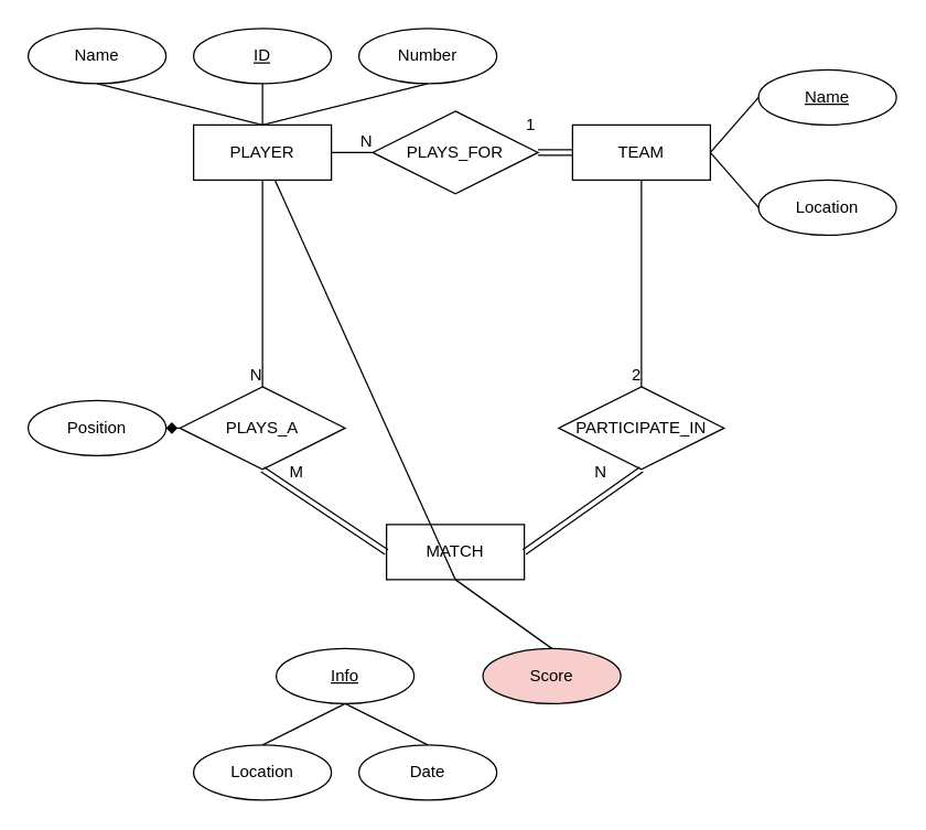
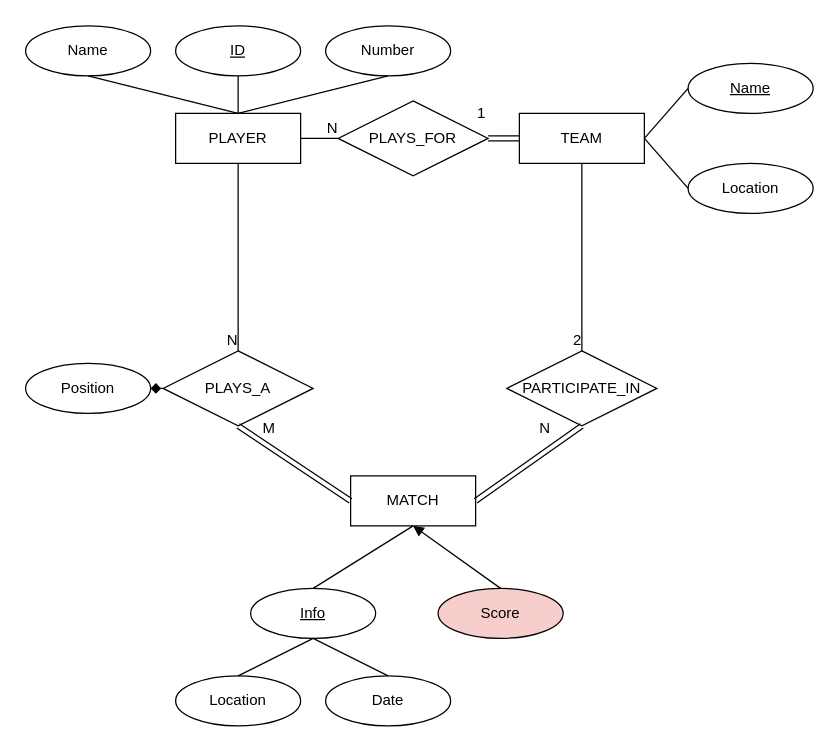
- <mxCell id="24" value="" style="endArrow=none;html=1;rounded=0;exitX=0.5;exitY=1;exitDx=0;exitDy=0;" parent="1" source="4" target="3" edge="1"><mxGeometry relative="1" as="geometry"><mxPoint x="150" y="360" as="sourcePoint" /><mxPoint x="310" y="360" as="targetPoint" /></mxGeometry></mxCell>
+ <mxCell id="24" value="" style="endArrow=none;html=1;rounded=0;entryX=0.5;entryY=0;entryDx=0;entryDy=0;exitX=0.5;exitY=1;exitDx=0;exitDy=0;" parent="1" source="4" target="13" edge="1"><mxGeometry relative="1" as="geometry"><mxPoint x="150" y="360" as="sourcePoint" /><mxPoint x="310" y="360" as="targetPoint" /></mxGeometry></mxCell>
- <mxCell id="23" value="" style="endArrow=none;html=1;rounded=0;exitX=0.5;exitY=0;exitDx=0;exitDy=0;entryX=0.5;entryY=1;entryDx=0;entryDy=0;" parent="1" source="12" target="4" edge="1"><mxGeometry relative="1" as="geometry"><mxPoint x="150" y="360" as="sourcePoint" /><mxPoint x="310" y="360" as="targetPoint" /></mxGeometry></mxCell>
+ <mxCell id="23" value="" style="endArrow=block;html=1;rounded=0;exitX=0.5;exitY=0;exitDx=0;exitDy=0;entryX=0.5;entryY=1;entryDx=0;entryDy=0;" parent="1" source="12" target="4" edge="1"><mxGeometry relative="1" as="geometry"><mxPoint x="150" y="360" as="sourcePoint" /><mxPoint x="310" y="360" as="targetPoint" /></mxGeometry></mxCell>
